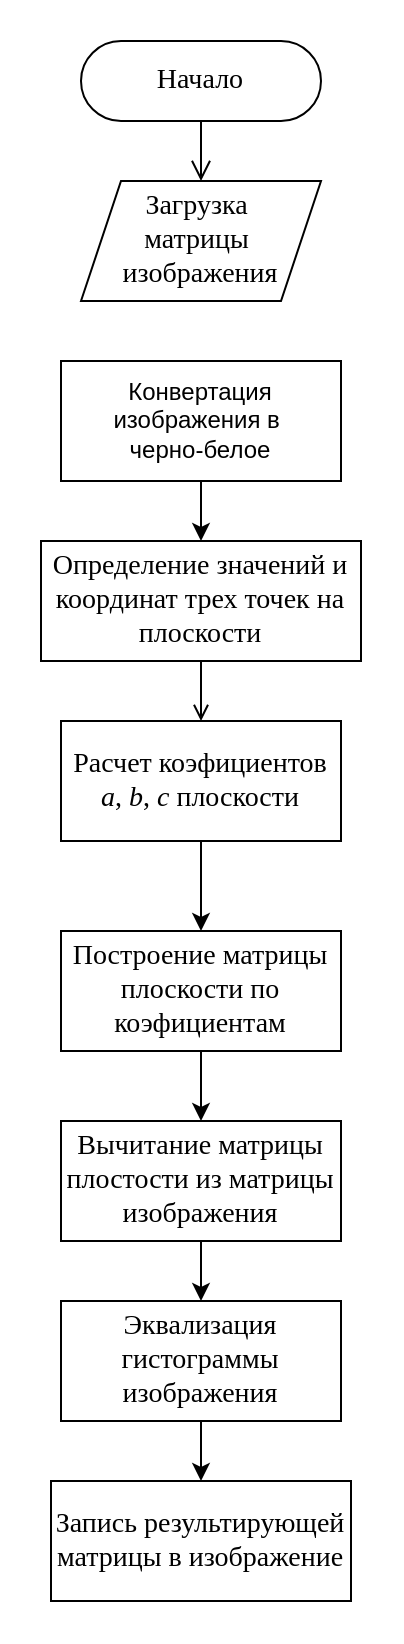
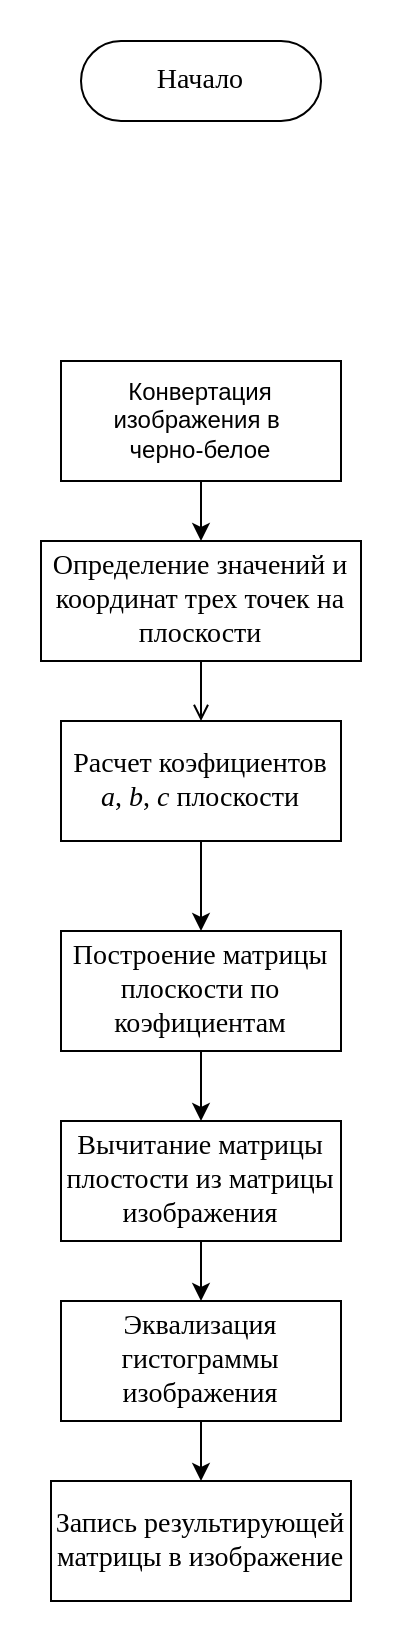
- <mxCell id="2" value="" style="rounded=0;html=1;jettySize=auto;orthogonalLoop=1;fontSize=14;endArrow=open;endFill=0;endSize=8;strokeWidth=1;shadow=0;labelBackgroundColor=none;edgeStyle=orthogonalEdgeStyle;entryX=0.5;entryY=0;entryDx=0;entryDy=0;fontFamily=Times New Roman;" parent="1" source="3" target="4" edge="1"><mxGeometry relative="1" as="geometry"><mxPoint x="100" y="110" as="targetPoint" /></mxGeometry></mxCell>
- <mxCell id="4" value="Загрузка&amp;nbsp;&lt;div style=&quot;font-size: 14px;&quot;&gt;матрицы&amp;nbsp;&lt;/div&gt;&lt;div style=&quot;font-size: 14px;&quot;&gt;изображения&lt;/div&gt;" style="shape=parallelogram;perimeter=parallelogramPerimeter;whiteSpace=wrap;html=1;fixedSize=1;fontFamily=Times New Roman;fontSize=14;" parent="1" vertex="1"><mxGeometry x="40" y="90" width="120" height="60" as="geometry" /></mxCell>
